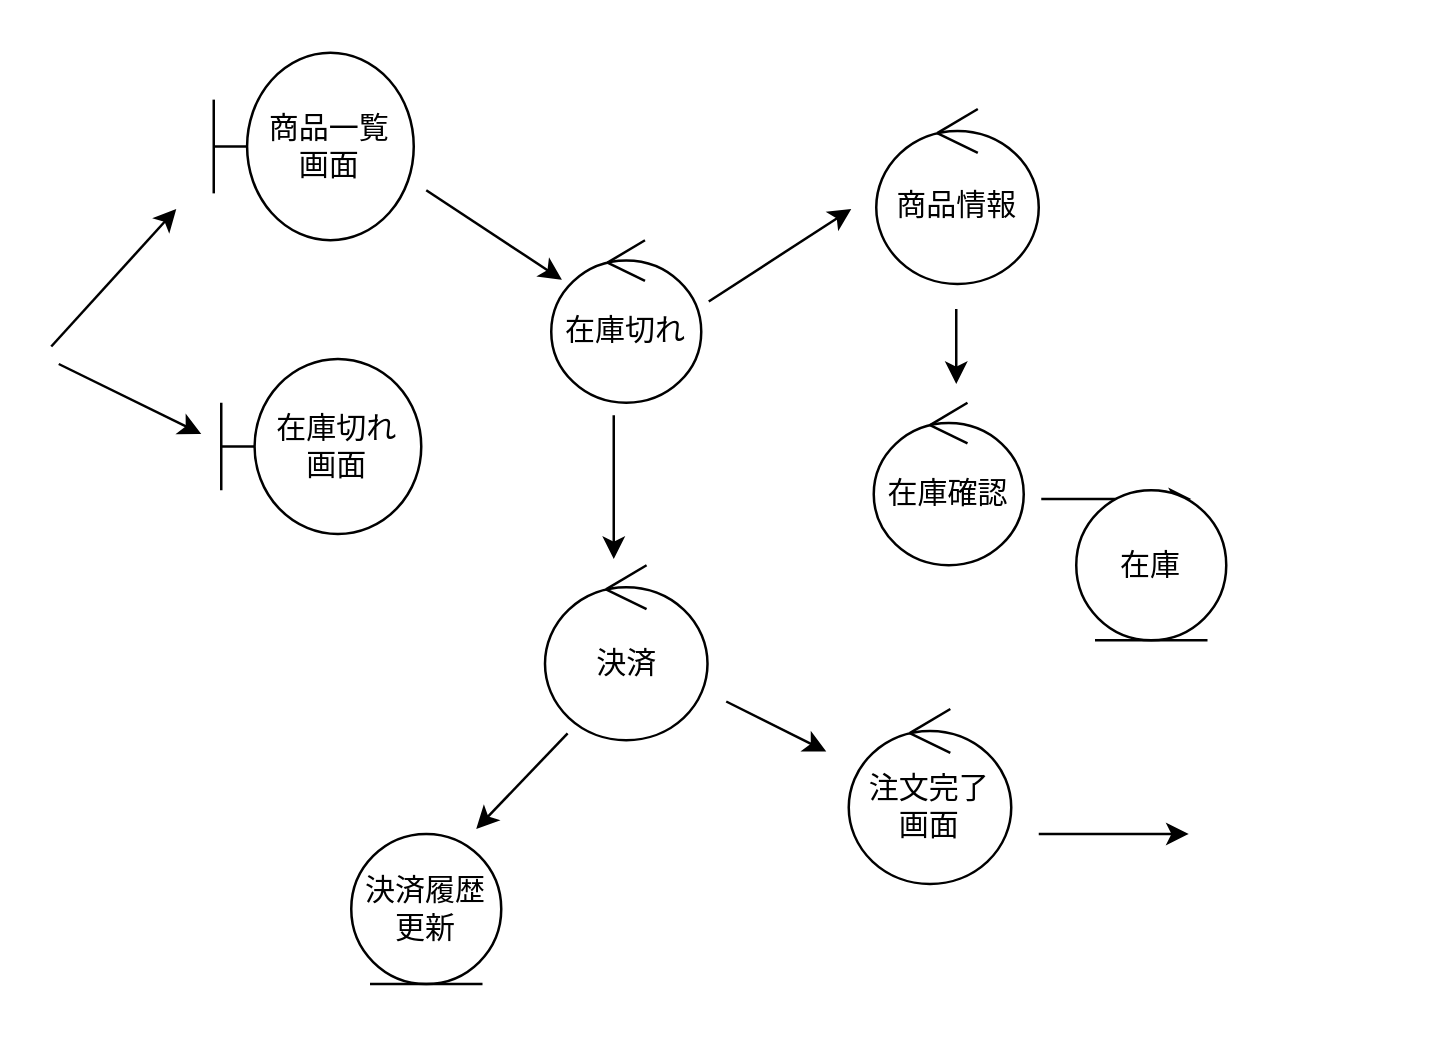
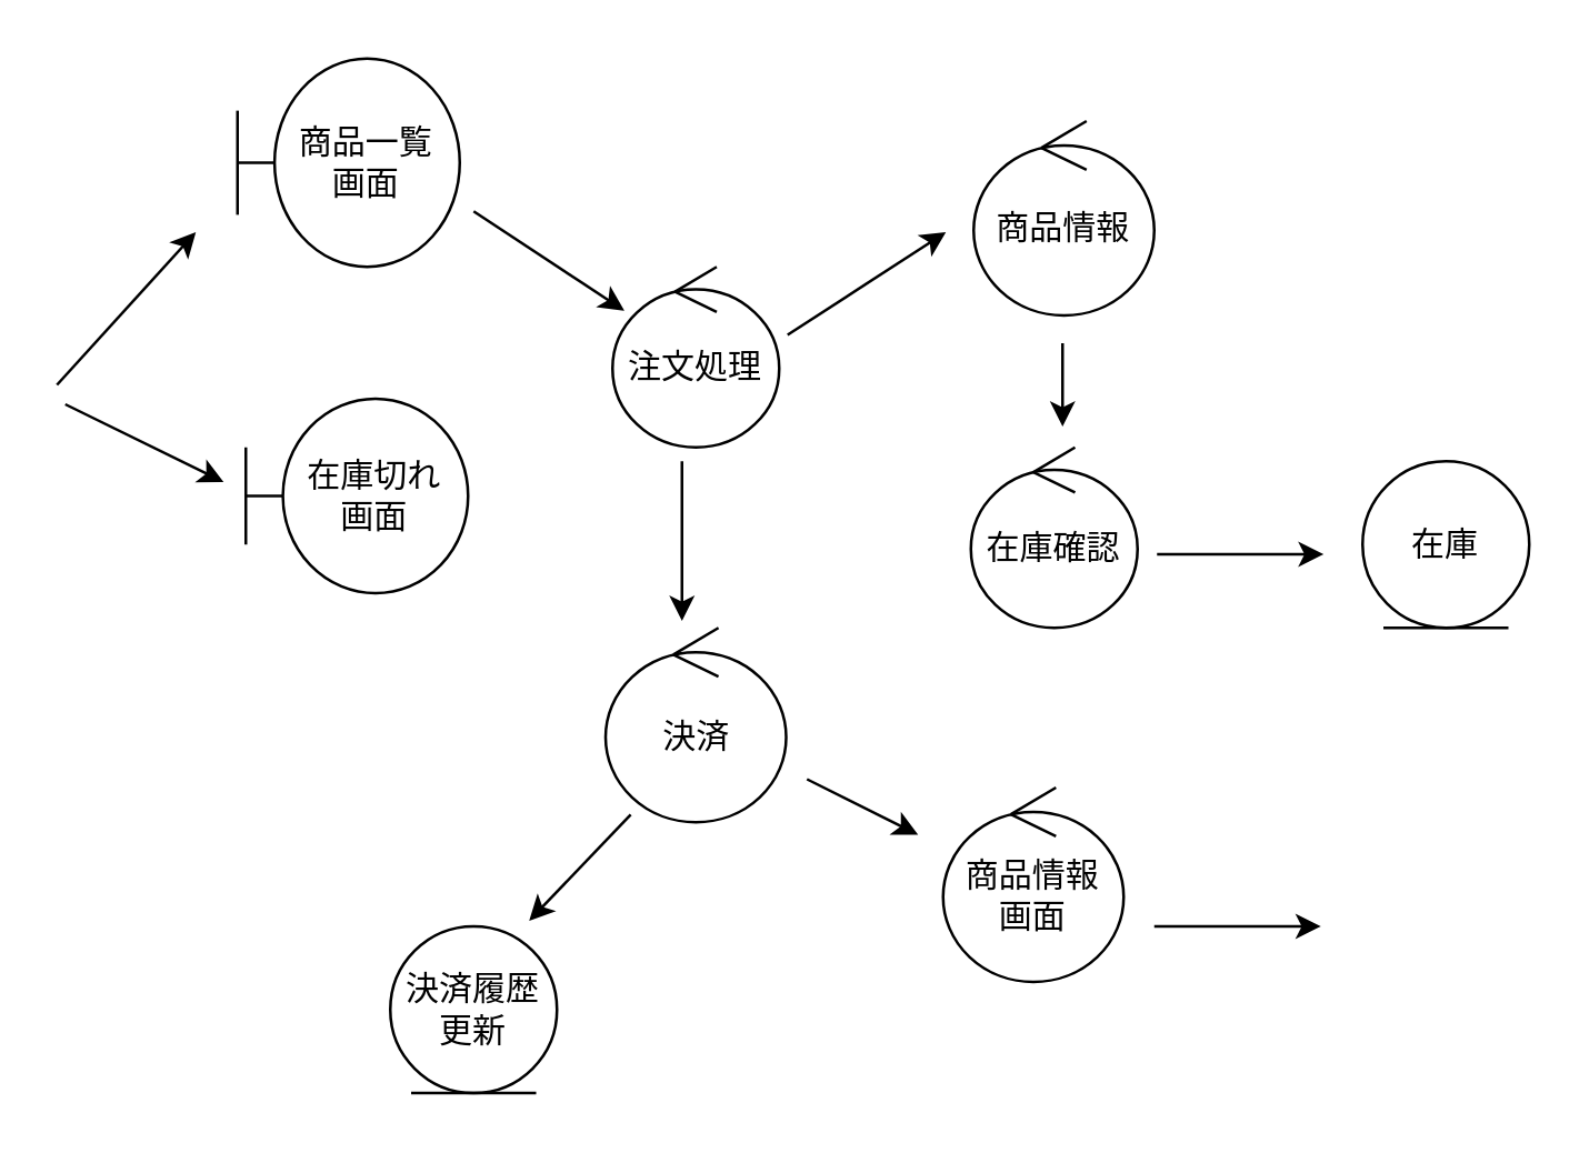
- <mxCell id="2" value="在庫切れ" style="ellipse;shape=umlControl;whiteSpace=wrap;html=1;" parent="1" vertex="1"><mxGeometry x="220" y="95.5" width="60" height="65" as="geometry" /></mxCell>
+ <mxCell id="2" value="注文処理" style="ellipse;shape=umlControl;whiteSpace=wrap;html=1;" parent="1" vertex="1"><mxGeometry x="220" y="95.5" width="60" height="65" as="geometry" /></mxCell>
- <mxCell id="13" value="在庫" style="ellipse;shape=umlEntity;whiteSpace=wrap;html=1;" vertex="1" parent="1"><mxGeometry x="430" y="195.5" width="60" height="60" as="geometry" /></mxCell>
+ <mxCell id="13" value="在庫" style="ellipse;shape=umlEntity;whiteSpace=wrap;html=1;" vertex="1" parent="1"><mxGeometry x="490" y="165.5" width="60" height="60" as="geometry" /></mxCell>
- <mxCell id="17" value="注文完了&lt;div&gt;画面&lt;/div&gt;" style="ellipse;shape=umlControl;whiteSpace=wrap;html=1;" vertex="1" parent="1"><mxGeometry x="339" y="283" width="65" height="70" as="geometry" /></mxCell>
+ <mxCell id="17" value="商品情報&lt;div&gt;画面&lt;/div&gt;" style="ellipse;shape=umlControl;whiteSpace=wrap;html=1;" vertex="1" parent="1"><mxGeometry x="339" y="283" width="65" height="70" as="geometry" /></mxCell>
